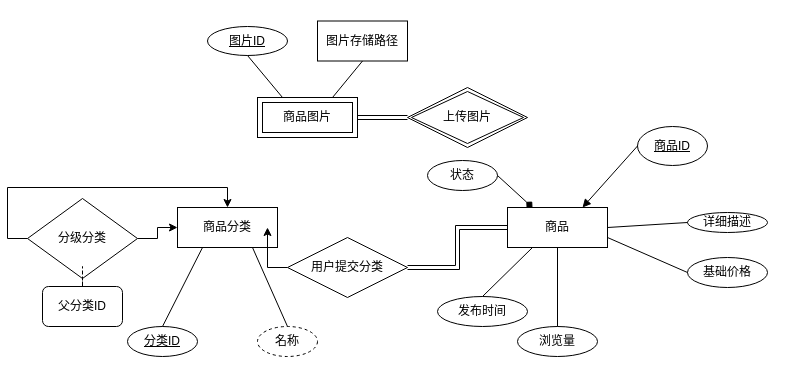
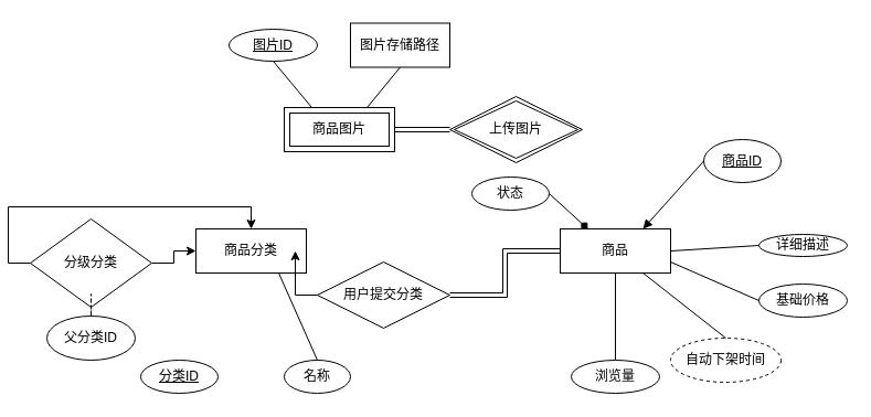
- <mxCell id="30" value="" style="endArrow=none;html=1;rounded=0;exitX=0.25;exitY=1;exitDx=0;exitDy=0;entryX=0.5;entryY=0;entryDx=0;entryDy=0;" edge="1" parent="1" source="4" target="29"><mxGeometry relative="1" as="geometry"><mxPoint x="500" y="257" as="sourcePoint" /><mxPoint x="445" y="318" as="targetPoint" /></mxGeometry></mxCell>
+ <mxCell id="34" value="" style="endArrow=none;html=1;rounded=0;exitX=0.75;exitY=1;exitDx=0;exitDy=0;entryX=0.5;entryY=0;entryDx=0;entryDy=0;" edge="1" parent="1" source="4" target="33"><mxGeometry relative="1" as="geometry"><mxPoint x="645" y="245" as="sourcePoint" /><mxPoint x="590" y="306" as="targetPoint" /></mxGeometry></mxCell>
- <mxCell id="15" value="" style="endArrow=none;html=1;rounded=0;exitX=0.25;exitY=1;exitDx=0;exitDy=0;entryX=0.5;entryY=0;entryDx=0;entryDy=0;" edge="1" parent="1" source="2" target="14"><mxGeometry relative="1" as="geometry"><mxPoint x="410" y="316" as="sourcePoint" /><mxPoint x="570" y="316" as="targetPoint" /></mxGeometry></mxCell>
- <mxCell id="18" value="父分类ID" style="whiteSpace=wrap;html=1;align=center;rounded=1;" vertex="1" parent="1"><mxGeometry x="35" y="286" width="80" height="40" as="geometry" /></mxCell>
+ <mxCell id="18" value="父分类ID" style="ellipse;whiteSpace=wrap;html=1;align=center;" vertex="1" parent="1"><mxGeometry x="35" y="286" width="80" height="40" as="geometry" /></mxCell>
- <mxCell id="29" value="发布时间" style="ellipse;whiteSpace=wrap;html=1;align=center;" vertex="1" parent="1"><mxGeometry x="430" y="296" width="90" height="30" as="geometry" /></mxCell>
+ <mxCell id="33" value="自动下架时间" style="ellipse;whiteSpace=wrap;html=1;align=center;dashed=1;" vertex="1" parent="1"><mxGeometry x="600" y="306" width="100" height="40" as="geometry" /></mxCell>
- <mxCell id="16" value="名称" style="ellipse;whiteSpace=wrap;html=1;align=center;dashed=1;" vertex="1" parent="1"><mxGeometry x="250" y="326" width="60" height="30" as="geometry" /></mxCell>
+ <mxCell id="16" value="名称" style="ellipse;whiteSpace=wrap;html=1;align=center;" vertex="1" parent="1"><mxGeometry x="250" y="326" width="60" height="30" as="geometry" /></mxCell>
